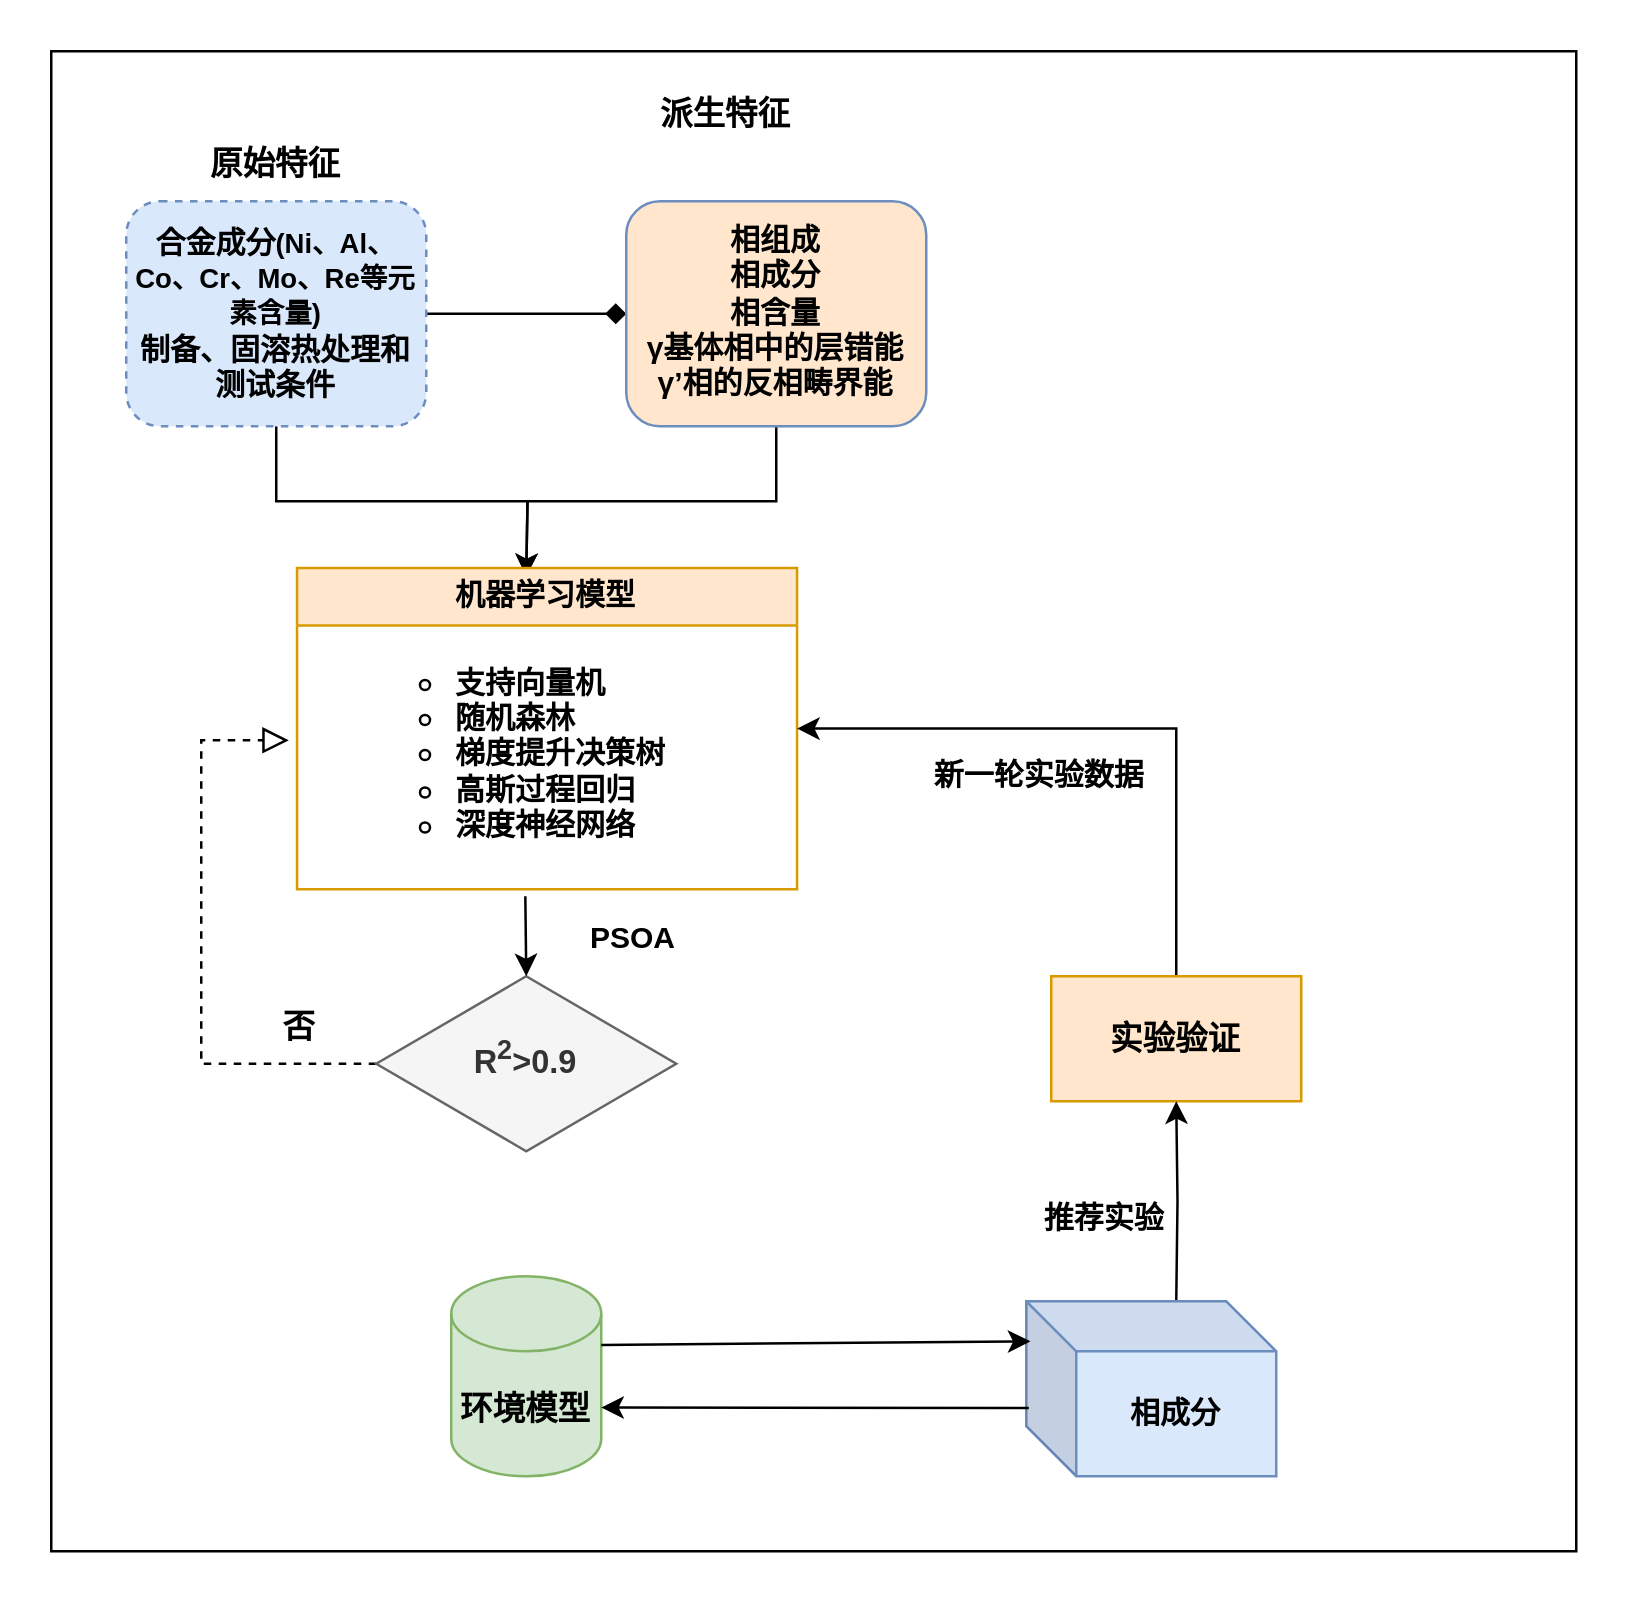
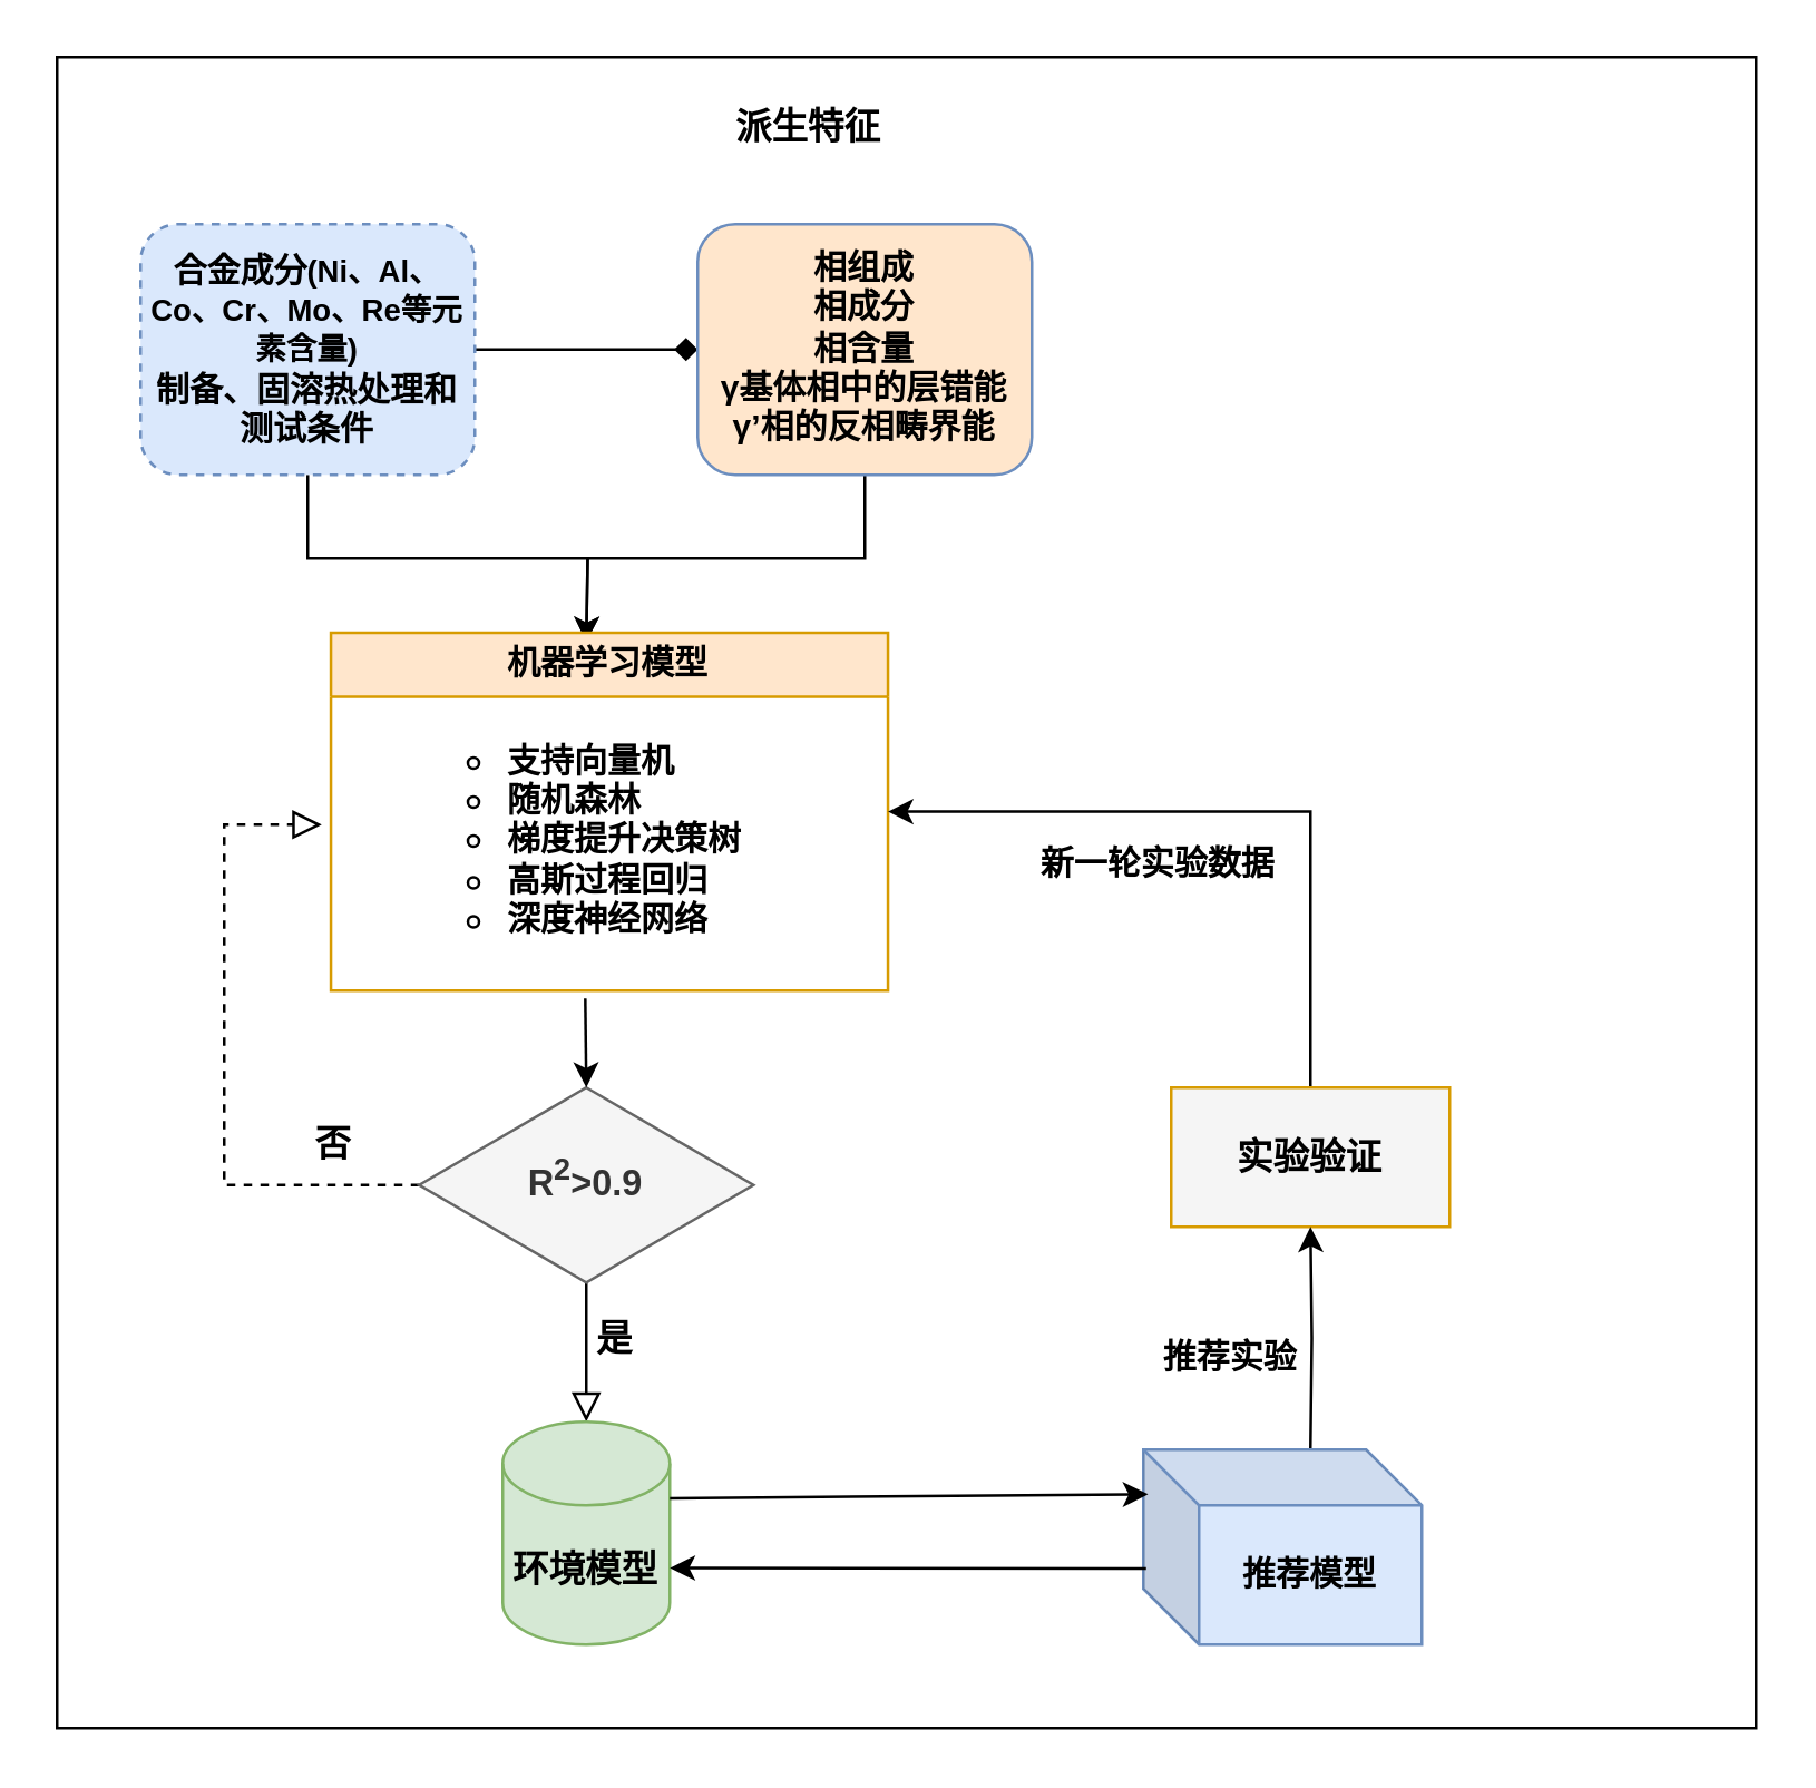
- <mxCell id="24" value="&lt;b&gt;&lt;font style=&quot;font-size: 13px;&quot;&gt;原始特征&lt;/font&gt;&lt;/b&gt;" style="text;html=1;align=center;verticalAlign=middle;whiteSpace=wrap;rounded=0;" vertex="1" parent="1"><mxGeometry x="80" y="50" width="60" height="30" as="geometry" /></mxCell>
- <mxCell id="15" value="PSOA" style="text;html=1;align=center;verticalAlign=middle;whiteSpace=wrap;rounded=0;fontFamily=Helvetica;fontSize=12;fontColor=default;fontStyle=1;" parent="1" vertex="1"><mxGeometry x="222.57" y="360" width="60" height="30" as="geometry" /></mxCell>
- <mxCell id="18" value="&lt;font style=&quot;font-size: 13px;&quot;&gt;实验验证&lt;/font&gt;" style="rounded=0;whiteSpace=wrap;html=1;strokeColor=#d79b00;align=center;verticalAlign=middle;fontFamily=Helvetica;fontSize=12;fontColor=default;fontStyle=1;fillColor=#ffe6cc;" parent="1" vertex="1"><mxGeometry x="420" y="390" width="100" height="50" as="geometry" /></mxCell>
+ <mxCell id="18" value="&lt;font style=&quot;font-size: 13px;&quot;&gt;实验验证&lt;/font&gt;" style="rounded=0;whiteSpace=wrap;html=1;strokeColor=#d79b00;align=center;verticalAlign=middle;fontFamily=Helvetica;fontSize=12;fontColor=default;fontStyle=1;fillColor=#f5f5f5;" parent="1" vertex="1"><mxGeometry x="420" y="390" width="100" height="50" as="geometry" /></mxCell>
+ <mxCell id="7" value="&lt;b&gt;&lt;font style=&quot;font-size: 13px;&quot;&gt;是&lt;/font&gt;&lt;/b&gt;" style="edgeStyle=orthogonalEdgeStyle;rounded=0;html=1;jettySize=auto;orthogonalLoop=1;fontSize=11;endArrow=block;endFill=0;endSize=8;strokeWidth=1;shadow=0;labelBackgroundColor=none;entryX=0.5;entryY=0;entryDx=0;entryDy=0;entryPerimeter=0;" parent="1" source="8" target="9" edge="1"><mxGeometry x="-0.2" y="10" relative="1" as="geometry"><mxPoint as="offset" /></mxGeometry></mxCell>
- <mxCell id="21" value="相成分" style="shape=cube;whiteSpace=wrap;html=1;boundedLbl=1;backgroundOutline=1;darkOpacity=0.05;darkOpacity2=0.1;strokeColor=#6c8ebf;align=center;verticalAlign=middle;fontFamily=Helvetica;fontSize=12;fontStyle=1;fillColor=#dae8fc;" parent="1" vertex="1"><mxGeometry x="410" y="520" width="100" height="70" as="geometry" /></mxCell>
+ <mxCell id="21" value="推荐模型" style="shape=cube;whiteSpace=wrap;html=1;boundedLbl=1;backgroundOutline=1;darkOpacity=0.05;darkOpacity2=0.1;strokeColor=#6c8ebf;align=center;verticalAlign=middle;fontFamily=Helvetica;fontSize=12;fontStyle=1;fillColor=#dae8fc;" parent="1" vertex="1"><mxGeometry x="410" y="520" width="100" height="70" as="geometry" /></mxCell>
